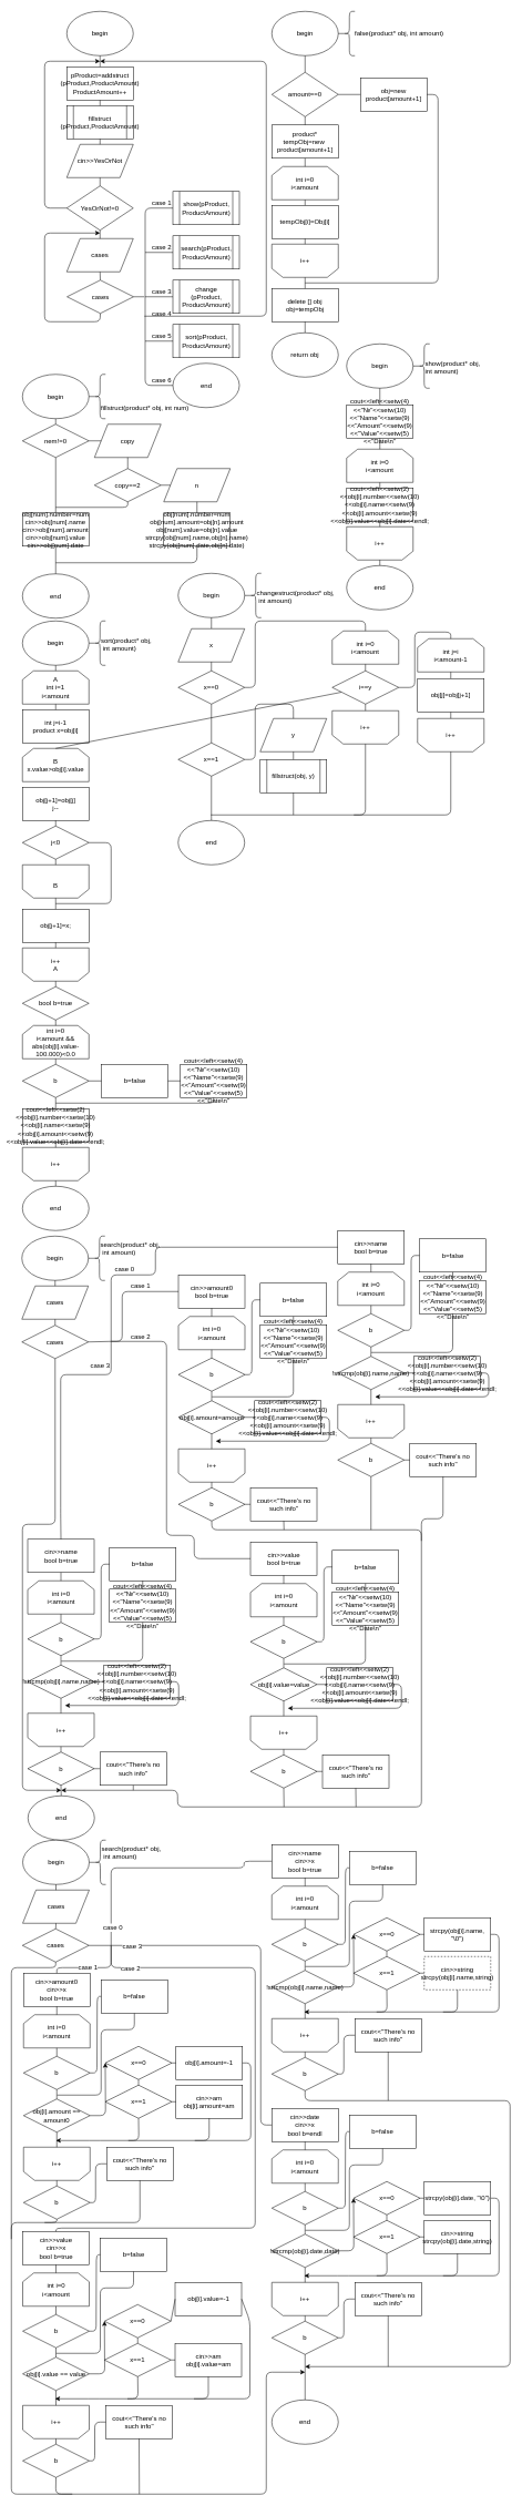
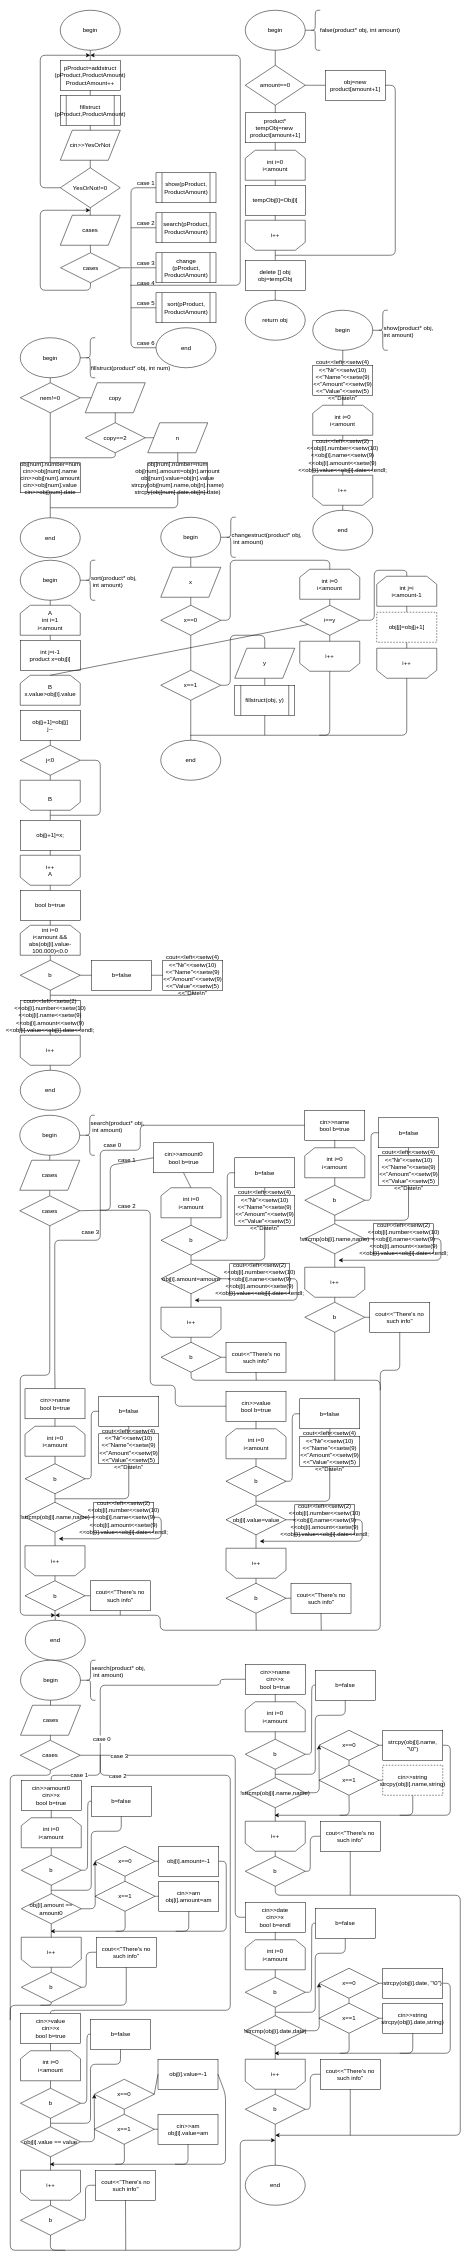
- <mxCell id="392" value="obj[j]=obj[j+1]" style="rounded=0;whiteSpace=wrap;html=1;" parent="1" vertex="1"><mxGeometry x="753" y="1224" width="120" height="60" as="geometry" /></mxCell>
+ <mxCell id="392" value="obj[j]=obj[j+1]" style="rounded=0;whiteSpace=wrap;html=1;dashed=1;" parent="1" vertex="1"><mxGeometry x="753" y="1224" width="120" height="60" as="geometry" /></mxCell>
- <mxCell id="105" value="bool b=true" style="rhombus;whiteSpace=wrap;html=1;" parent="1" vertex="1"><mxGeometry y="1780" width="120" height="60" as="geometry" x="40" /></mxCell>
+ <mxCell id="105" value="bool b=true" style="rounded=0;whiteSpace=wrap;html=1;" parent="1" vertex="1"><mxGeometry y="1780" width="120" height="60" as="geometry" x="40" /></mxCell>
- <mxCell id="158" value="cin&amp;gt;&amp;gt;amount0&lt;br&gt;bool b=true" style="rounded=0;whiteSpace=wrap;html=1;" parent="1" vertex="1"><mxGeometry x="321.5" y="2300.029" width="120" height="60" as="geometry" /></mxCell>
+ <mxCell id="158" value="cin&amp;gt;&amp;gt;amount0&lt;br&gt;bool b=true" style="rounded=0;whiteSpace=wrap;html=1;" parent="1" vertex="1"><mxGeometry x="306.5" y="2285.029" width="120" height="60" as="geometry" /></mxCell>
